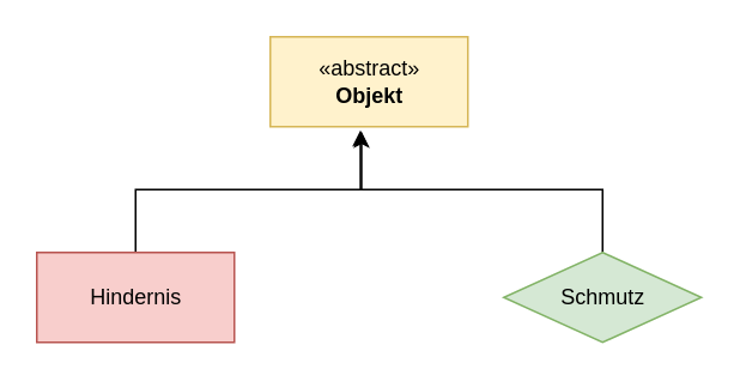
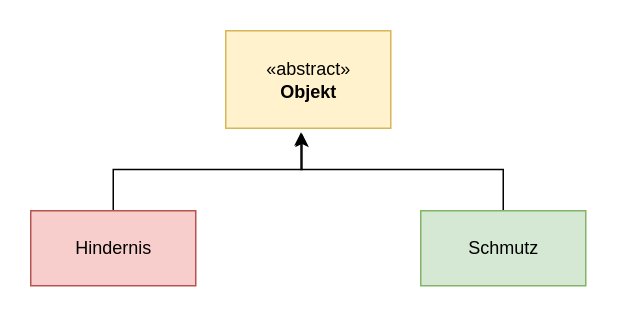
- <mxCell id="2" value="«abstract»&lt;br&gt;&lt;b&gt;Objekt&lt;/b&gt;" style="html=1;fillColor=#fff2cc;strokeColor=#d6b656;" vertex="1" parent="1"><mxGeometry x="150" y="20" width="110" height="50" as="geometry" /></mxCell>
+ <mxCell id="2" value="«abstract»&lt;br&gt;&lt;b&gt;Objekt&lt;/b&gt;" style="html=1;fillColor=#fff2cc;strokeColor=#d6b656;" vertex="1" parent="1"><mxGeometry x="150" y="20" width="110" height="65" as="geometry" /></mxCell>
- <mxCell id="6" value="Schmutz" style="rhombus;html=1;fillColor=#d5e8d4;strokeColor=#82b366;" vertex="1" parent="1"><mxGeometry x="280" y="140" width="110" height="50" as="geometry" /></mxCell>
+ <mxCell id="6" value="Schmutz" style="html=1;fillColor=#d5e8d4;strokeColor=#82b366;" vertex="1" parent="1"><mxGeometry x="280" y="140" width="110" height="50" as="geometry" /></mxCell>
